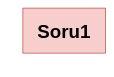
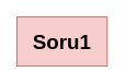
- <mxCell id="2" value="&lt;b&gt;&lt;font style=&quot;font-size: 25px;&quot;&gt;Soru1&lt;/font&gt;&lt;/b&gt;" style="text;html=1;align=center;verticalAlign=middle;whiteSpace=wrap;rounded=0;fillColor=#f8cecc;strokeColor=#b85450;" vertex="1" parent="1"><mxGeometry x="30" y="10" width="110" height="60" as="geometry" /></mxCell>
+ <mxCell id="2" value="&lt;b&gt;&lt;font style=&quot;font-size: 25px;&quot;&gt;Soru1&lt;/font&gt;&lt;/b&gt;" style="text;html=1;align=center;verticalAlign=middle;whiteSpace=wrap;rounded=0;fillColor=#f8cecc;strokeColor=#b85450;" vertex="1" parent="1"><mxGeometry x="20" y="20" width="110" height="60" as="geometry" /></mxCell>
